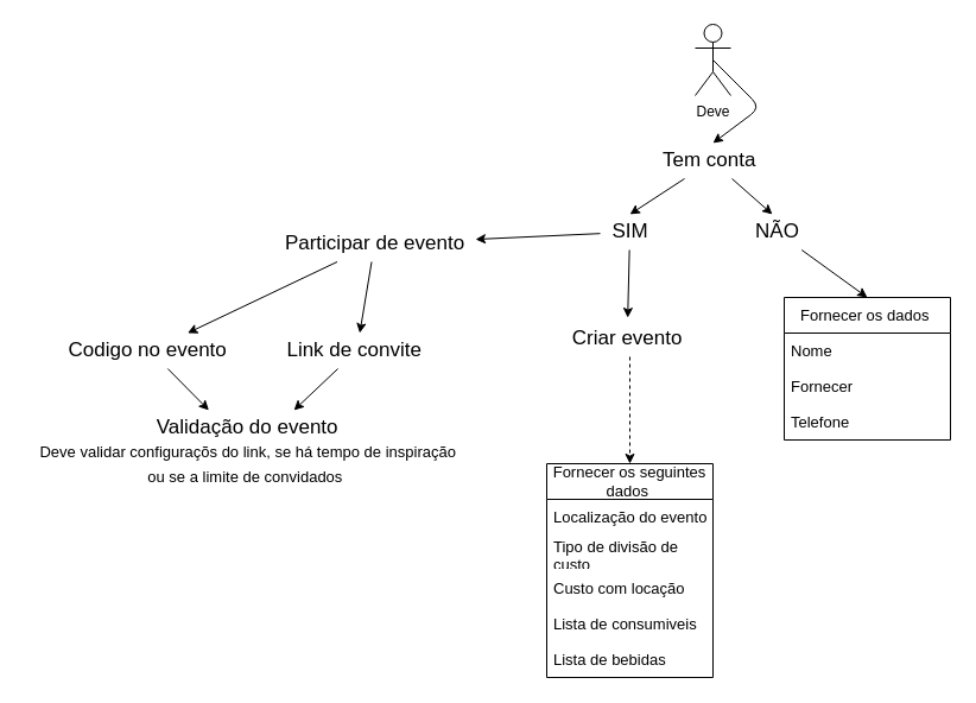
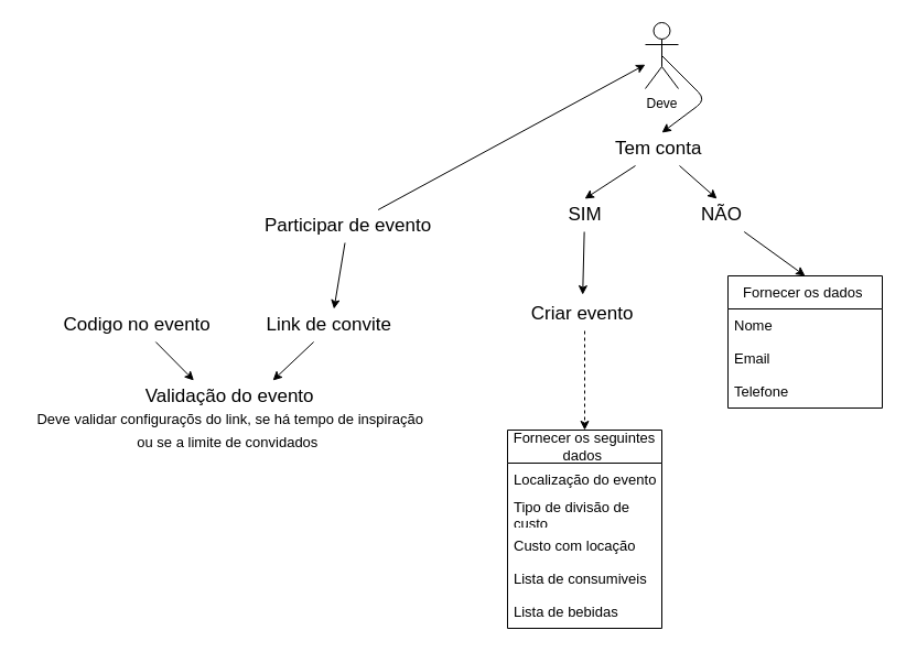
- <mxCell id="8" style="edgeStyle=none;html=1;fontSize=17;" edge="1" parent="1" source="9" target="16"><mxGeometry relative="1" as="geometry"><mxPoint x="530" y="240" as="targetPoint" /></mxGeometry></mxCell>
- <mxCell id="14" style="edgeStyle=none;html=1;fontSize=17;" edge="1" parent="1" source="16" target="18"><mxGeometry relative="1" as="geometry"><mxPoint x="430" y="340" as="targetPoint" /></mxGeometry></mxCell>
+ <mxCell id="14" style="edgeStyle=none;html=1;fontSize=17;" edge="1" parent="1" source="16" target="3"><mxGeometry relative="1" as="geometry"><mxPoint x="430" y="340" as="targetPoint" /></mxGeometry></mxCell>
- <mxCell id="30" value="Fornecer" style="text;strokeColor=none;fillColor=none;align=left;verticalAlign=middle;spacingLeft=4;spacingRight=4;overflow=hidden;points=[[0,0.5],[1,0.5]];portConstraint=eastwest;rotatable=0;whiteSpace=wrap;html=1;fontSize=13;" vertex="1" parent="28"><mxGeometry y="60" width="140" height="30" as="geometry" /></mxCell>
+ <mxCell id="30" value="Email" style="text;strokeColor=none;fillColor=none;align=left;verticalAlign=middle;spacingLeft=4;spacingRight=4;overflow=hidden;points=[[0,0.5],[1,0.5]];portConstraint=eastwest;rotatable=0;whiteSpace=wrap;html=1;fontSize=13;" vertex="1" parent="28"><mxGeometry y="60" width="140" height="30" as="geometry" /></mxCell>
